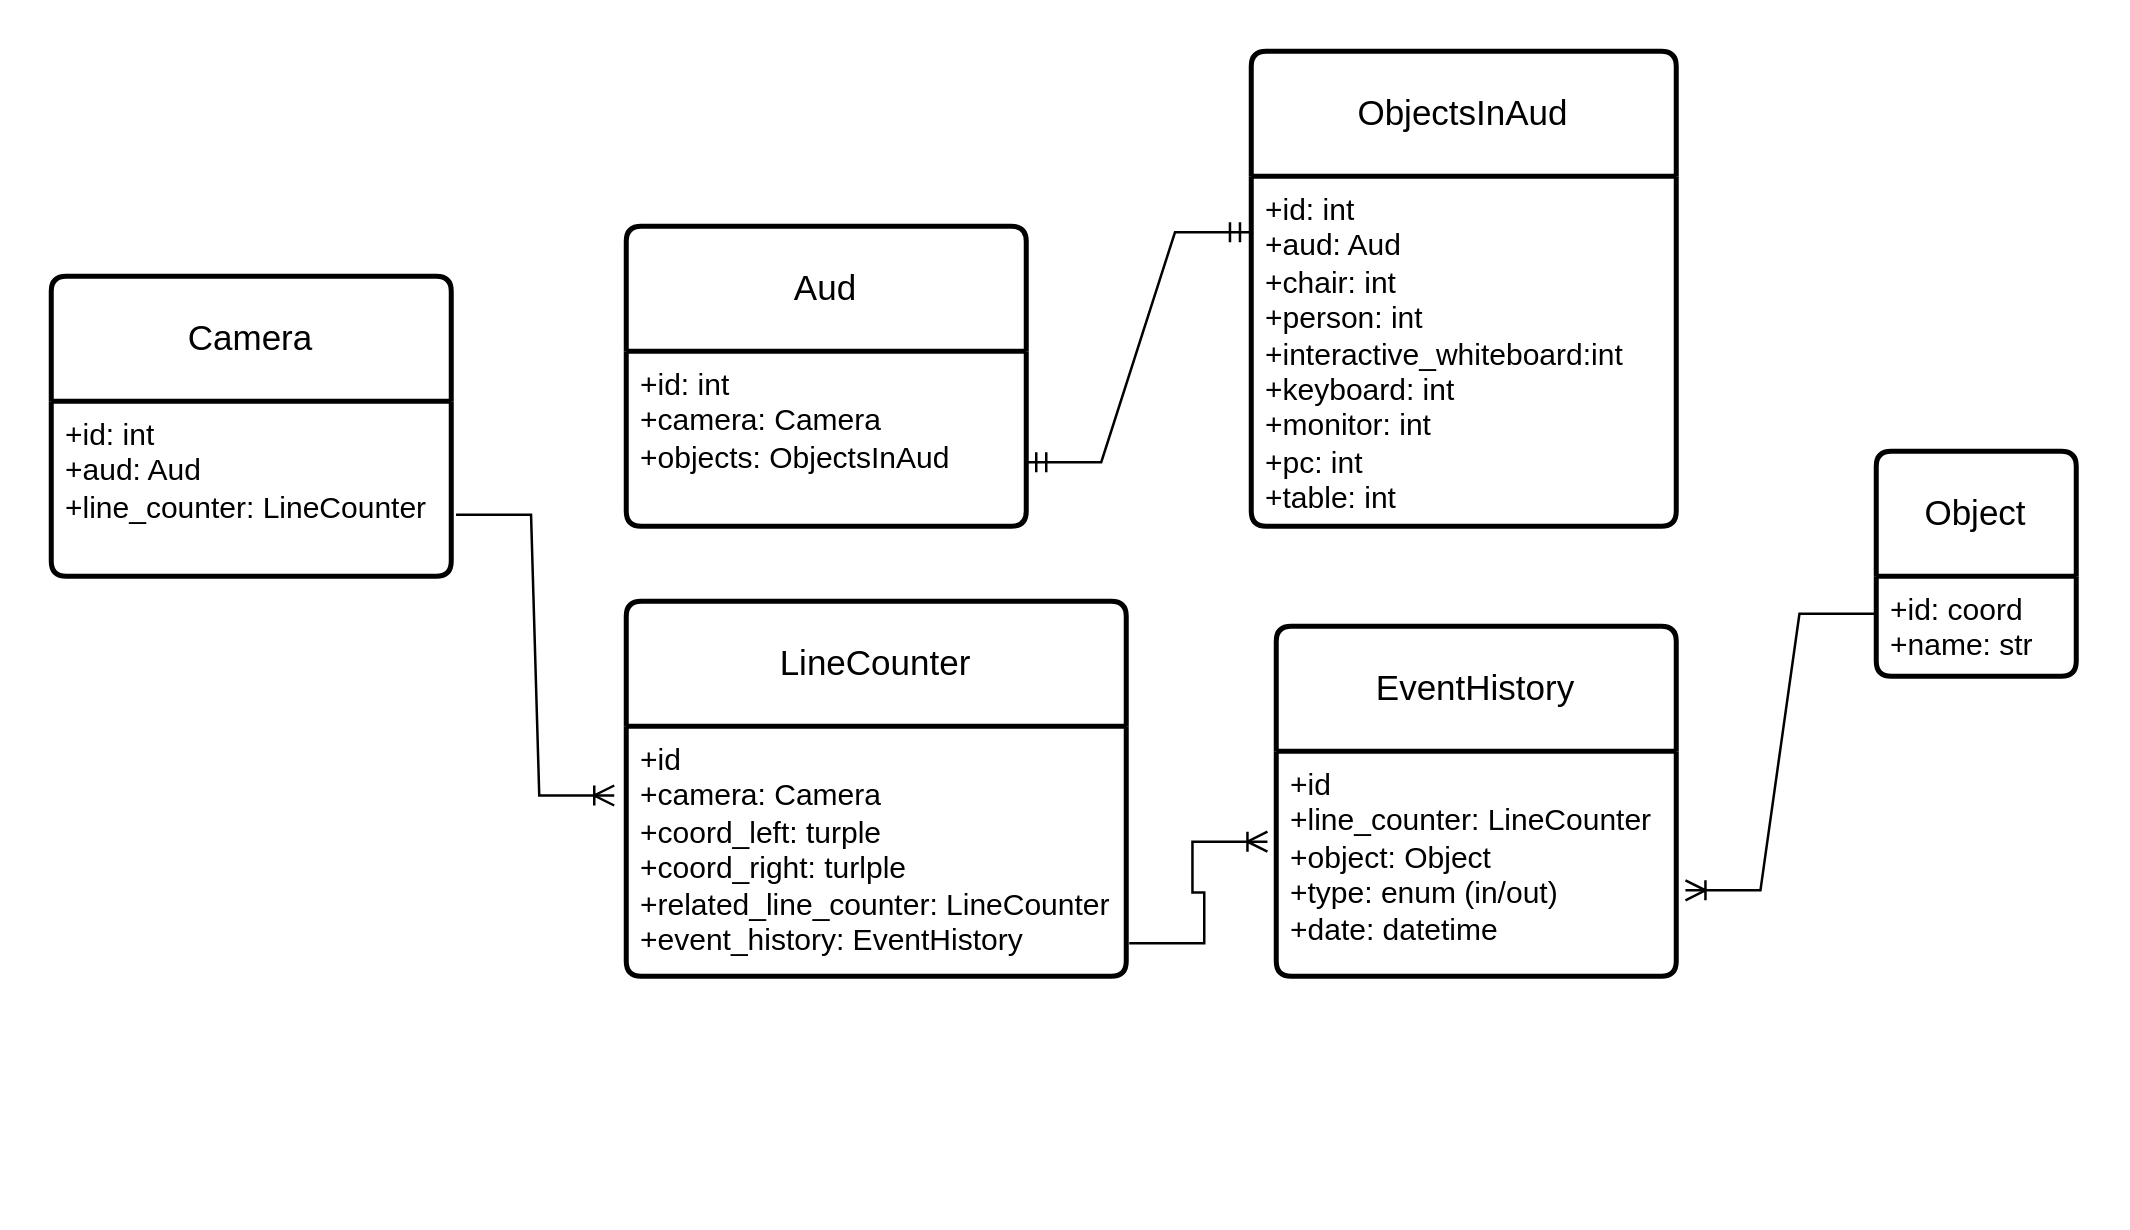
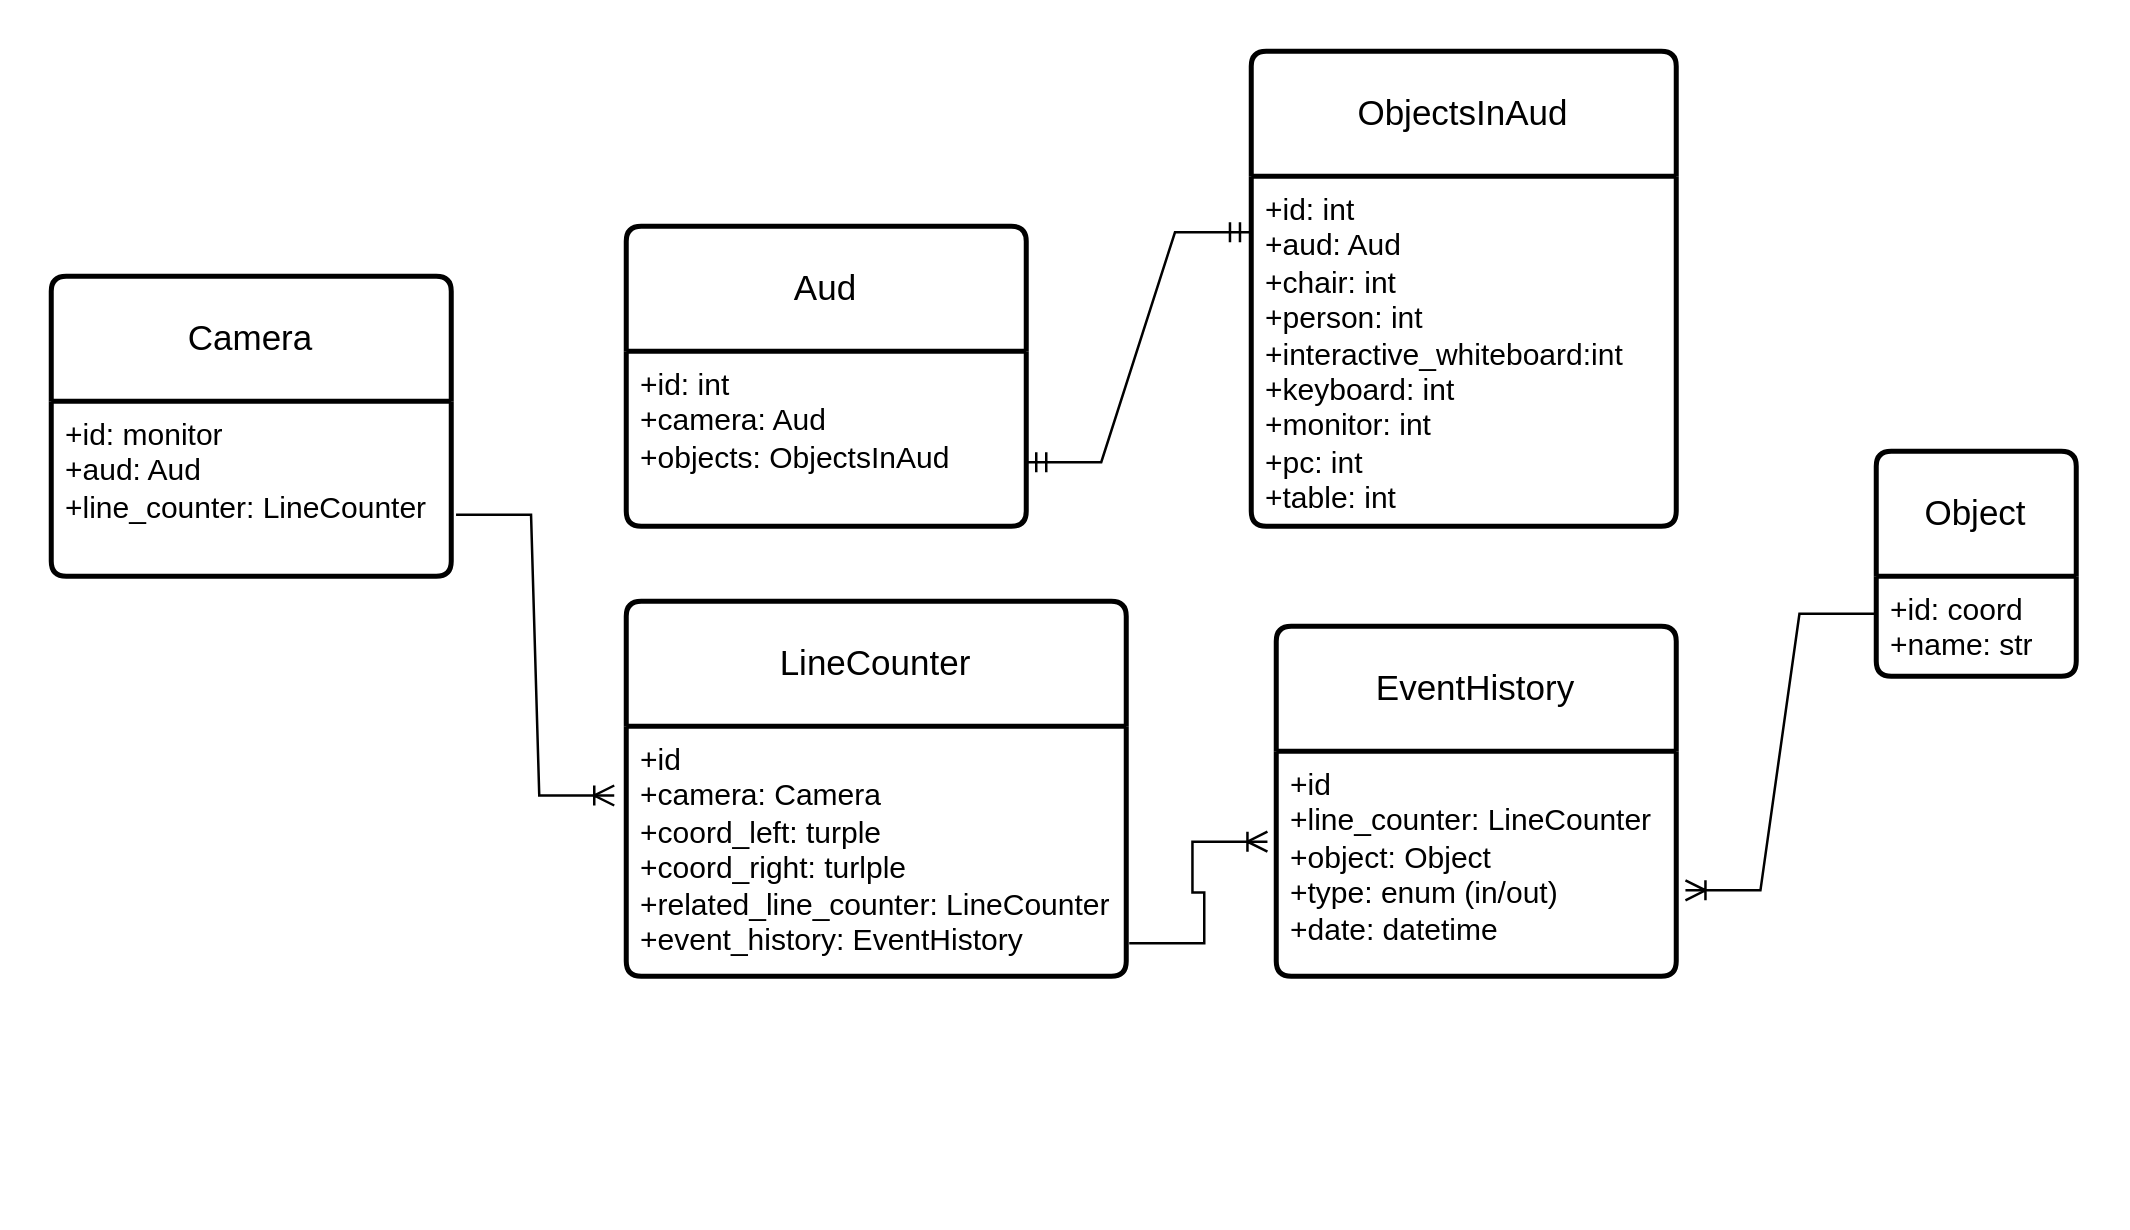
- <mxCell id="4" value="&lt;div&gt;+id: int&lt;/div&gt;+camera: Camera&lt;br&gt;+objects: ObjectsInAud&lt;div&gt;&lt;br&gt;&lt;/div&gt;" style="align=left;strokeColor=none;fillColor=none;spacingLeft=4;fontSize=12;verticalAlign=top;resizable=0;rotatable=0;part=1;html=1;" vertex="1" parent="3"><mxGeometry y="50" width="160" height="70" as="geometry" /></mxCell>
+ <mxCell id="4" value="&lt;div&gt;+id: int&lt;/div&gt;+camera: Aud&lt;br&gt;+objects: ObjectsInAud&lt;div&gt;&lt;br&gt;&lt;/div&gt;" style="align=left;strokeColor=none;fillColor=none;spacingLeft=4;fontSize=12;verticalAlign=top;resizable=0;rotatable=0;part=1;html=1;" vertex="1" parent="3"><mxGeometry y="50" width="160" height="70" as="geometry" /></mxCell>
- <mxCell id="9" value="+id: int&lt;br&gt;+aud: Aud&lt;br&gt;+line_counter: LineCounter" style="align=left;strokeColor=none;fillColor=none;spacingLeft=4;fontSize=12;verticalAlign=top;resizable=0;rotatable=0;part=1;html=1;" vertex="1" parent="8"><mxGeometry y="50" width="160" height="70" as="geometry" /></mxCell>
+ <mxCell id="9" value="+id: monitor&lt;br&gt;+aud: Aud&lt;br&gt;+line_counter: LineCounter" style="align=left;strokeColor=none;fillColor=none;spacingLeft=4;fontSize=12;verticalAlign=top;resizable=0;rotatable=0;part=1;html=1;" vertex="1" parent="8"><mxGeometry y="50" width="160" height="70" as="geometry" /></mxCell>
